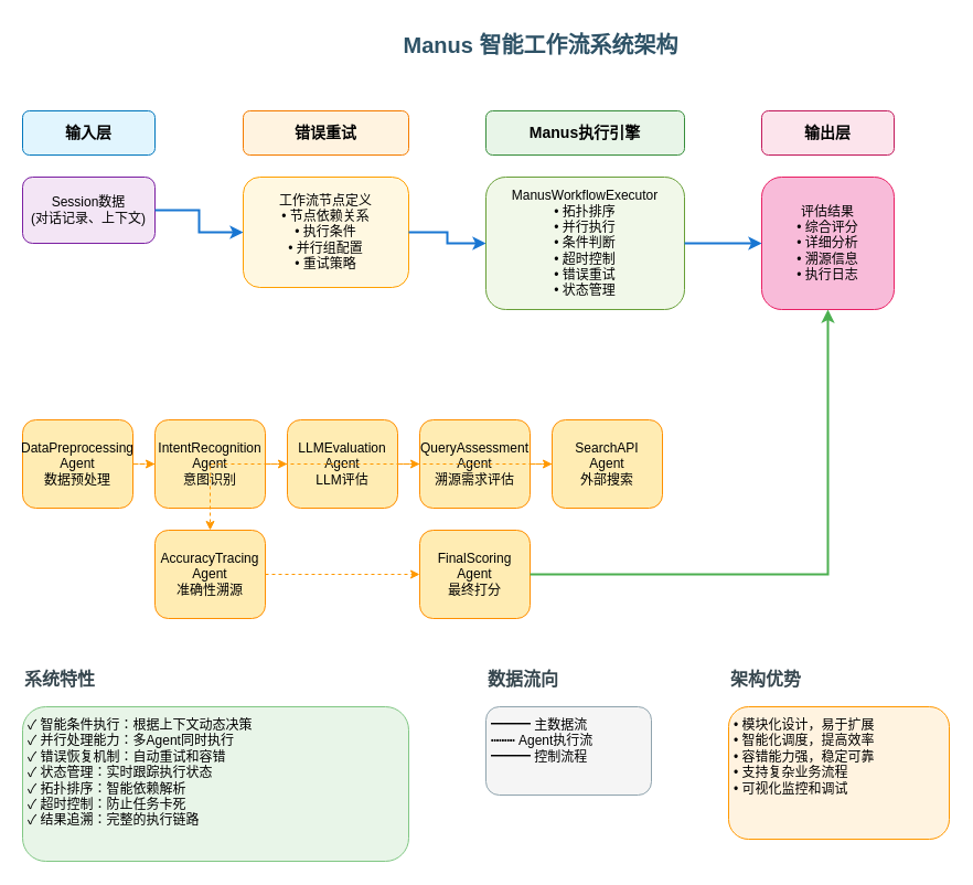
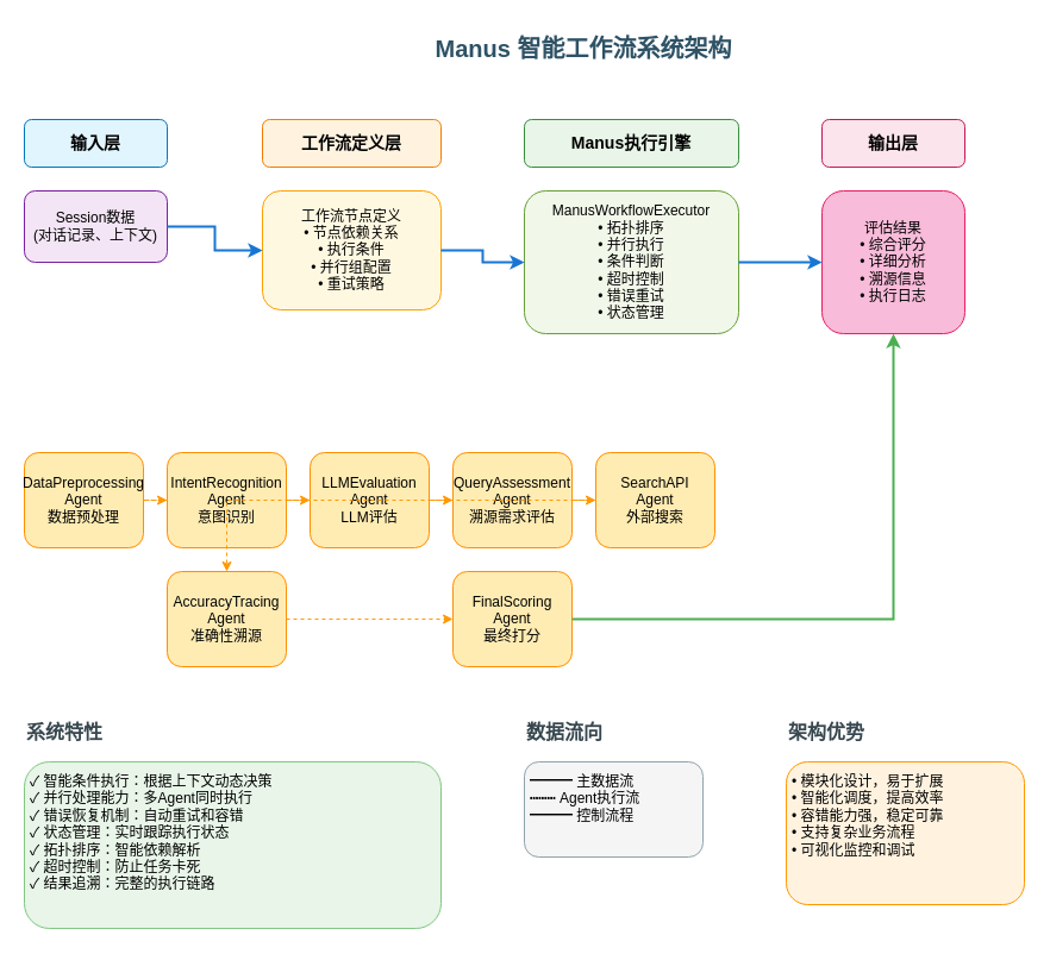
- <mxCell id="5" value="错误重试" style="rounded=1;whiteSpace=wrap;html=1;fillColor=#FFF3E0;strokeColor=#F57C00;fontSize=14;fontStyle=1;" parent="1" vertex="1"><mxGeometry x="220" y="100" width="150" height="40" as="geometry" /></mxCell>
+ <mxCell id="5" value="工作流定义层" style="rounded=1;whiteSpace=wrap;html=1;fillColor=#FFF3E0;strokeColor=#F57C00;fontSize=14;fontStyle=1;" parent="1" vertex="1"><mxGeometry x="220" y="100" width="150" height="40" as="geometry" /></mxCell>
